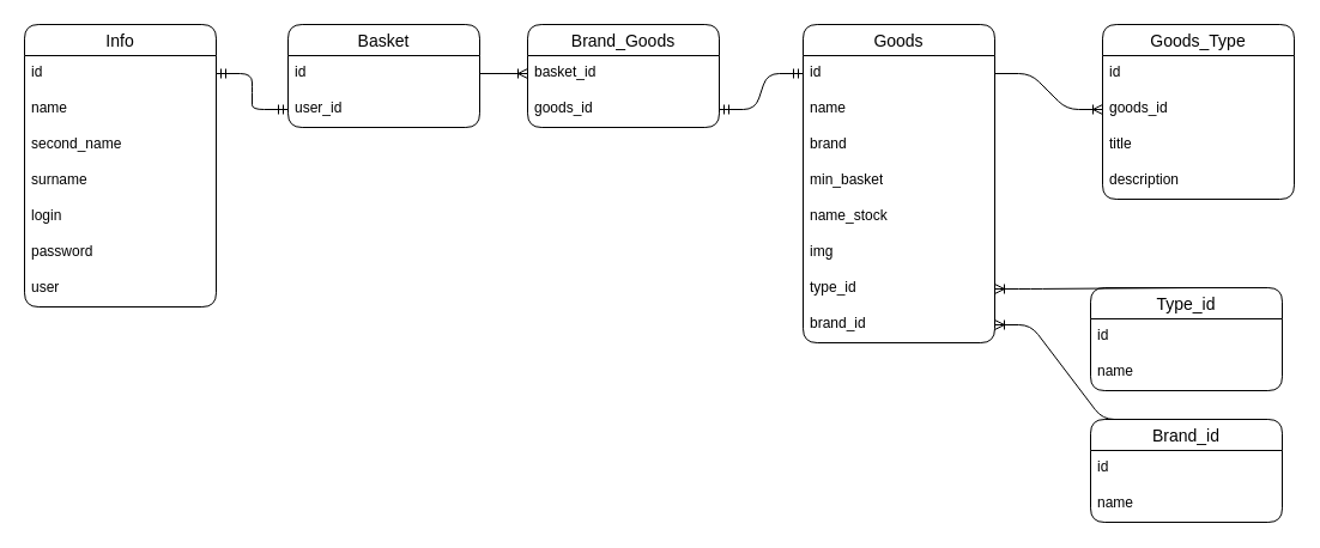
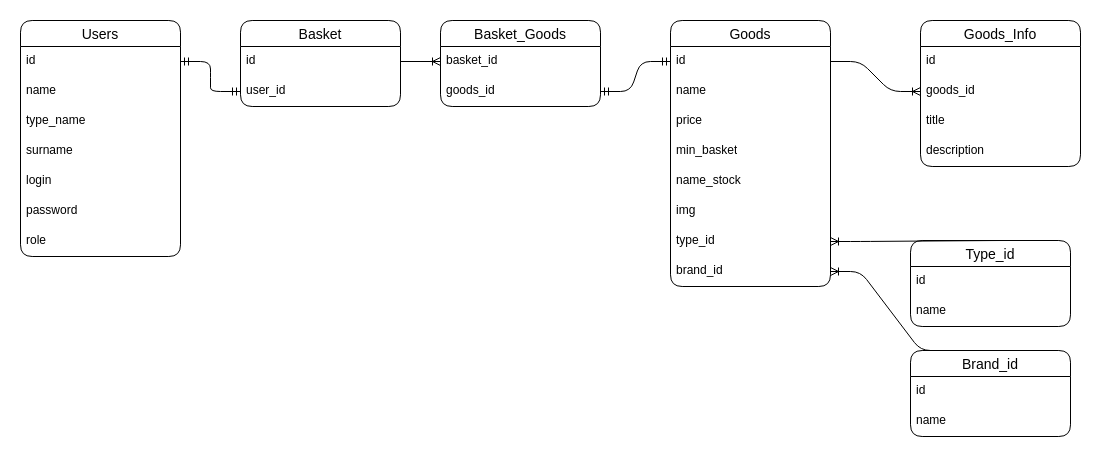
- <mxCell id="2" value="Info" style="swimlane;fontStyle=0;childLayout=stackLayout;horizontal=1;startSize=26;horizontalStack=0;resizeParent=1;resizeParentMax=0;resizeLast=0;collapsible=1;marginBottom=0;align=center;fontSize=14;rounded=1;" parent="1" vertex="1"><mxGeometry x="20" y="20" width="160" height="236" as="geometry" /></mxCell>
+ <mxCell id="2" value="Users" style="swimlane;fontStyle=0;childLayout=stackLayout;horizontal=1;startSize=26;horizontalStack=0;resizeParent=1;resizeParentMax=0;resizeLast=0;collapsible=1;marginBottom=0;align=center;fontSize=14;rounded=1;" parent="1" vertex="1"><mxGeometry x="20" y="20" width="160" height="236" as="geometry" /></mxCell>
- <mxCell id="38" value="Brand_Goods" style="swimlane;fontStyle=0;childLayout=stackLayout;horizontal=1;startSize=26;horizontalStack=0;resizeParent=1;resizeParentMax=0;resizeLast=0;collapsible=1;marginBottom=0;align=center;fontSize=14;rounded=1;" vertex="1" parent="1"><mxGeometry x="440" y="20" width="160" height="86" as="geometry" /></mxCell>
+ <mxCell id="38" value="Basket_Goods" style="swimlane;fontStyle=0;childLayout=stackLayout;horizontal=1;startSize=26;horizontalStack=0;resizeParent=1;resizeParentMax=0;resizeLast=0;collapsible=1;marginBottom=0;align=center;fontSize=14;rounded=1;" vertex="1" parent="1"><mxGeometry x="440" y="20" width="160" height="86" as="geometry" /></mxCell>
- <mxCell id="20" value="Goods_Type" style="swimlane;fontStyle=0;childLayout=stackLayout;horizontal=1;startSize=26;horizontalStack=0;resizeParent=1;resizeParentMax=0;resizeLast=0;collapsible=1;marginBottom=0;align=center;fontSize=14;rounded=1;" parent="1" vertex="1"><mxGeometry x="920" y="20" width="160" height="146" as="geometry" /></mxCell>
+ <mxCell id="20" value="Goods_Info" style="swimlane;fontStyle=0;childLayout=stackLayout;horizontal=1;startSize=26;horizontalStack=0;resizeParent=1;resizeParentMax=0;resizeLast=0;collapsible=1;marginBottom=0;align=center;fontSize=14;rounded=1;" parent="1" vertex="1"><mxGeometry x="920" y="20" width="160" height="146" as="geometry" /></mxCell>
- <mxCell id="5" value="second_name" style="text;strokeColor=none;fillColor=none;spacingLeft=4;spacingRight=4;overflow=hidden;rotatable=0;points=[[0,0.5],[1,0.5]];portConstraint=eastwest;fontSize=12;whiteSpace=wrap;html=1;rounded=1;" parent="2" vertex="1"><mxGeometry y="86" width="160" height="30" as="geometry" /></mxCell>
+ <mxCell id="5" value="type_name" style="text;strokeColor=none;fillColor=none;spacingLeft=4;spacingRight=4;overflow=hidden;rotatable=0;points=[[0,0.5],[1,0.5]];portConstraint=eastwest;fontSize=12;whiteSpace=wrap;html=1;rounded=1;" parent="2" vertex="1"><mxGeometry y="86" width="160" height="30" as="geometry" /></mxCell>
- <mxCell id="14" value="brand" style="text;strokeColor=none;fillColor=none;spacingLeft=4;spacingRight=4;overflow=hidden;rotatable=0;points=[[0,0.5],[1,0.5]];portConstraint=eastwest;fontSize=12;whiteSpace=wrap;html=1;rounded=1;" parent="11" vertex="1"><mxGeometry y="86" width="160" height="30" as="geometry" /></mxCell>
+ <mxCell id="14" value="price" style="text;strokeColor=none;fillColor=none;spacingLeft=4;spacingRight=4;overflow=hidden;rotatable=0;points=[[0,0.5],[1,0.5]];portConstraint=eastwest;fontSize=12;whiteSpace=wrap;html=1;rounded=1;" parent="11" vertex="1"><mxGeometry y="86" width="160" height="30" as="geometry" /></mxCell>
- <mxCell id="9" value="user" style="text;strokeColor=none;fillColor=none;spacingLeft=4;spacingRight=4;overflow=hidden;rotatable=0;points=[[0,0.5],[1,0.5]];portConstraint=eastwest;fontSize=12;whiteSpace=wrap;html=1;rounded=1;" parent="2" vertex="1"><mxGeometry y="206" width="160" height="30" as="geometry" /></mxCell>
+ <mxCell id="9" value="role" style="text;strokeColor=none;fillColor=none;spacingLeft=4;spacingRight=4;overflow=hidden;rotatable=0;points=[[0,0.5],[1,0.5]];portConstraint=eastwest;fontSize=12;whiteSpace=wrap;html=1;rounded=1;" parent="2" vertex="1"><mxGeometry y="206" width="160" height="30" as="geometry" /></mxCell>
